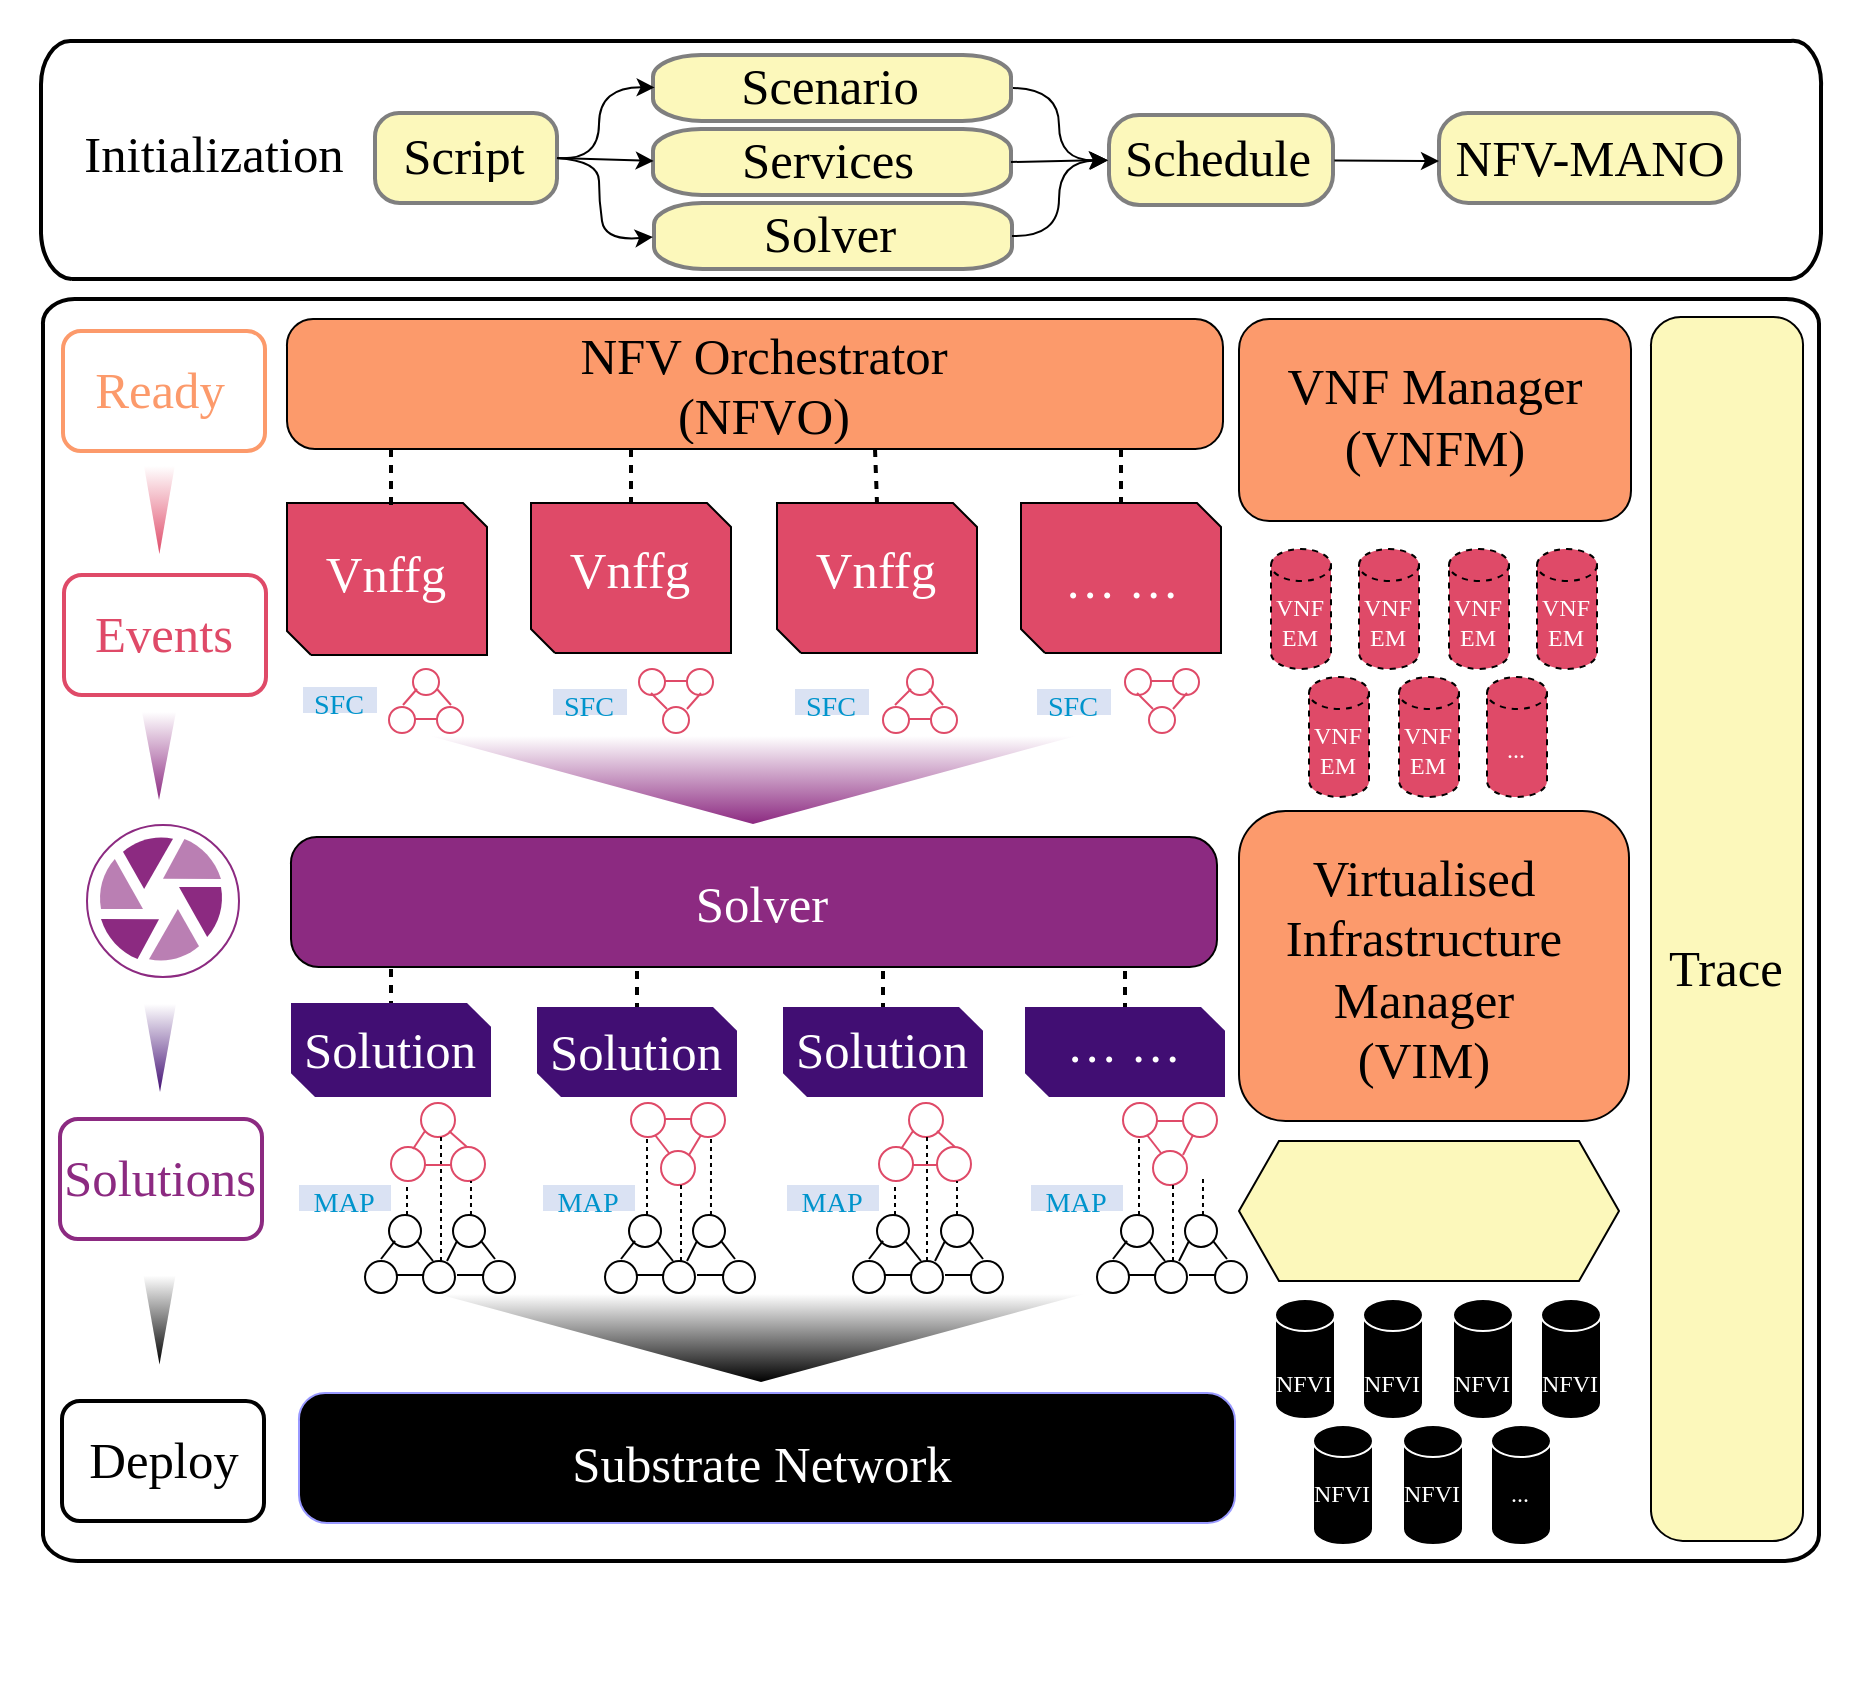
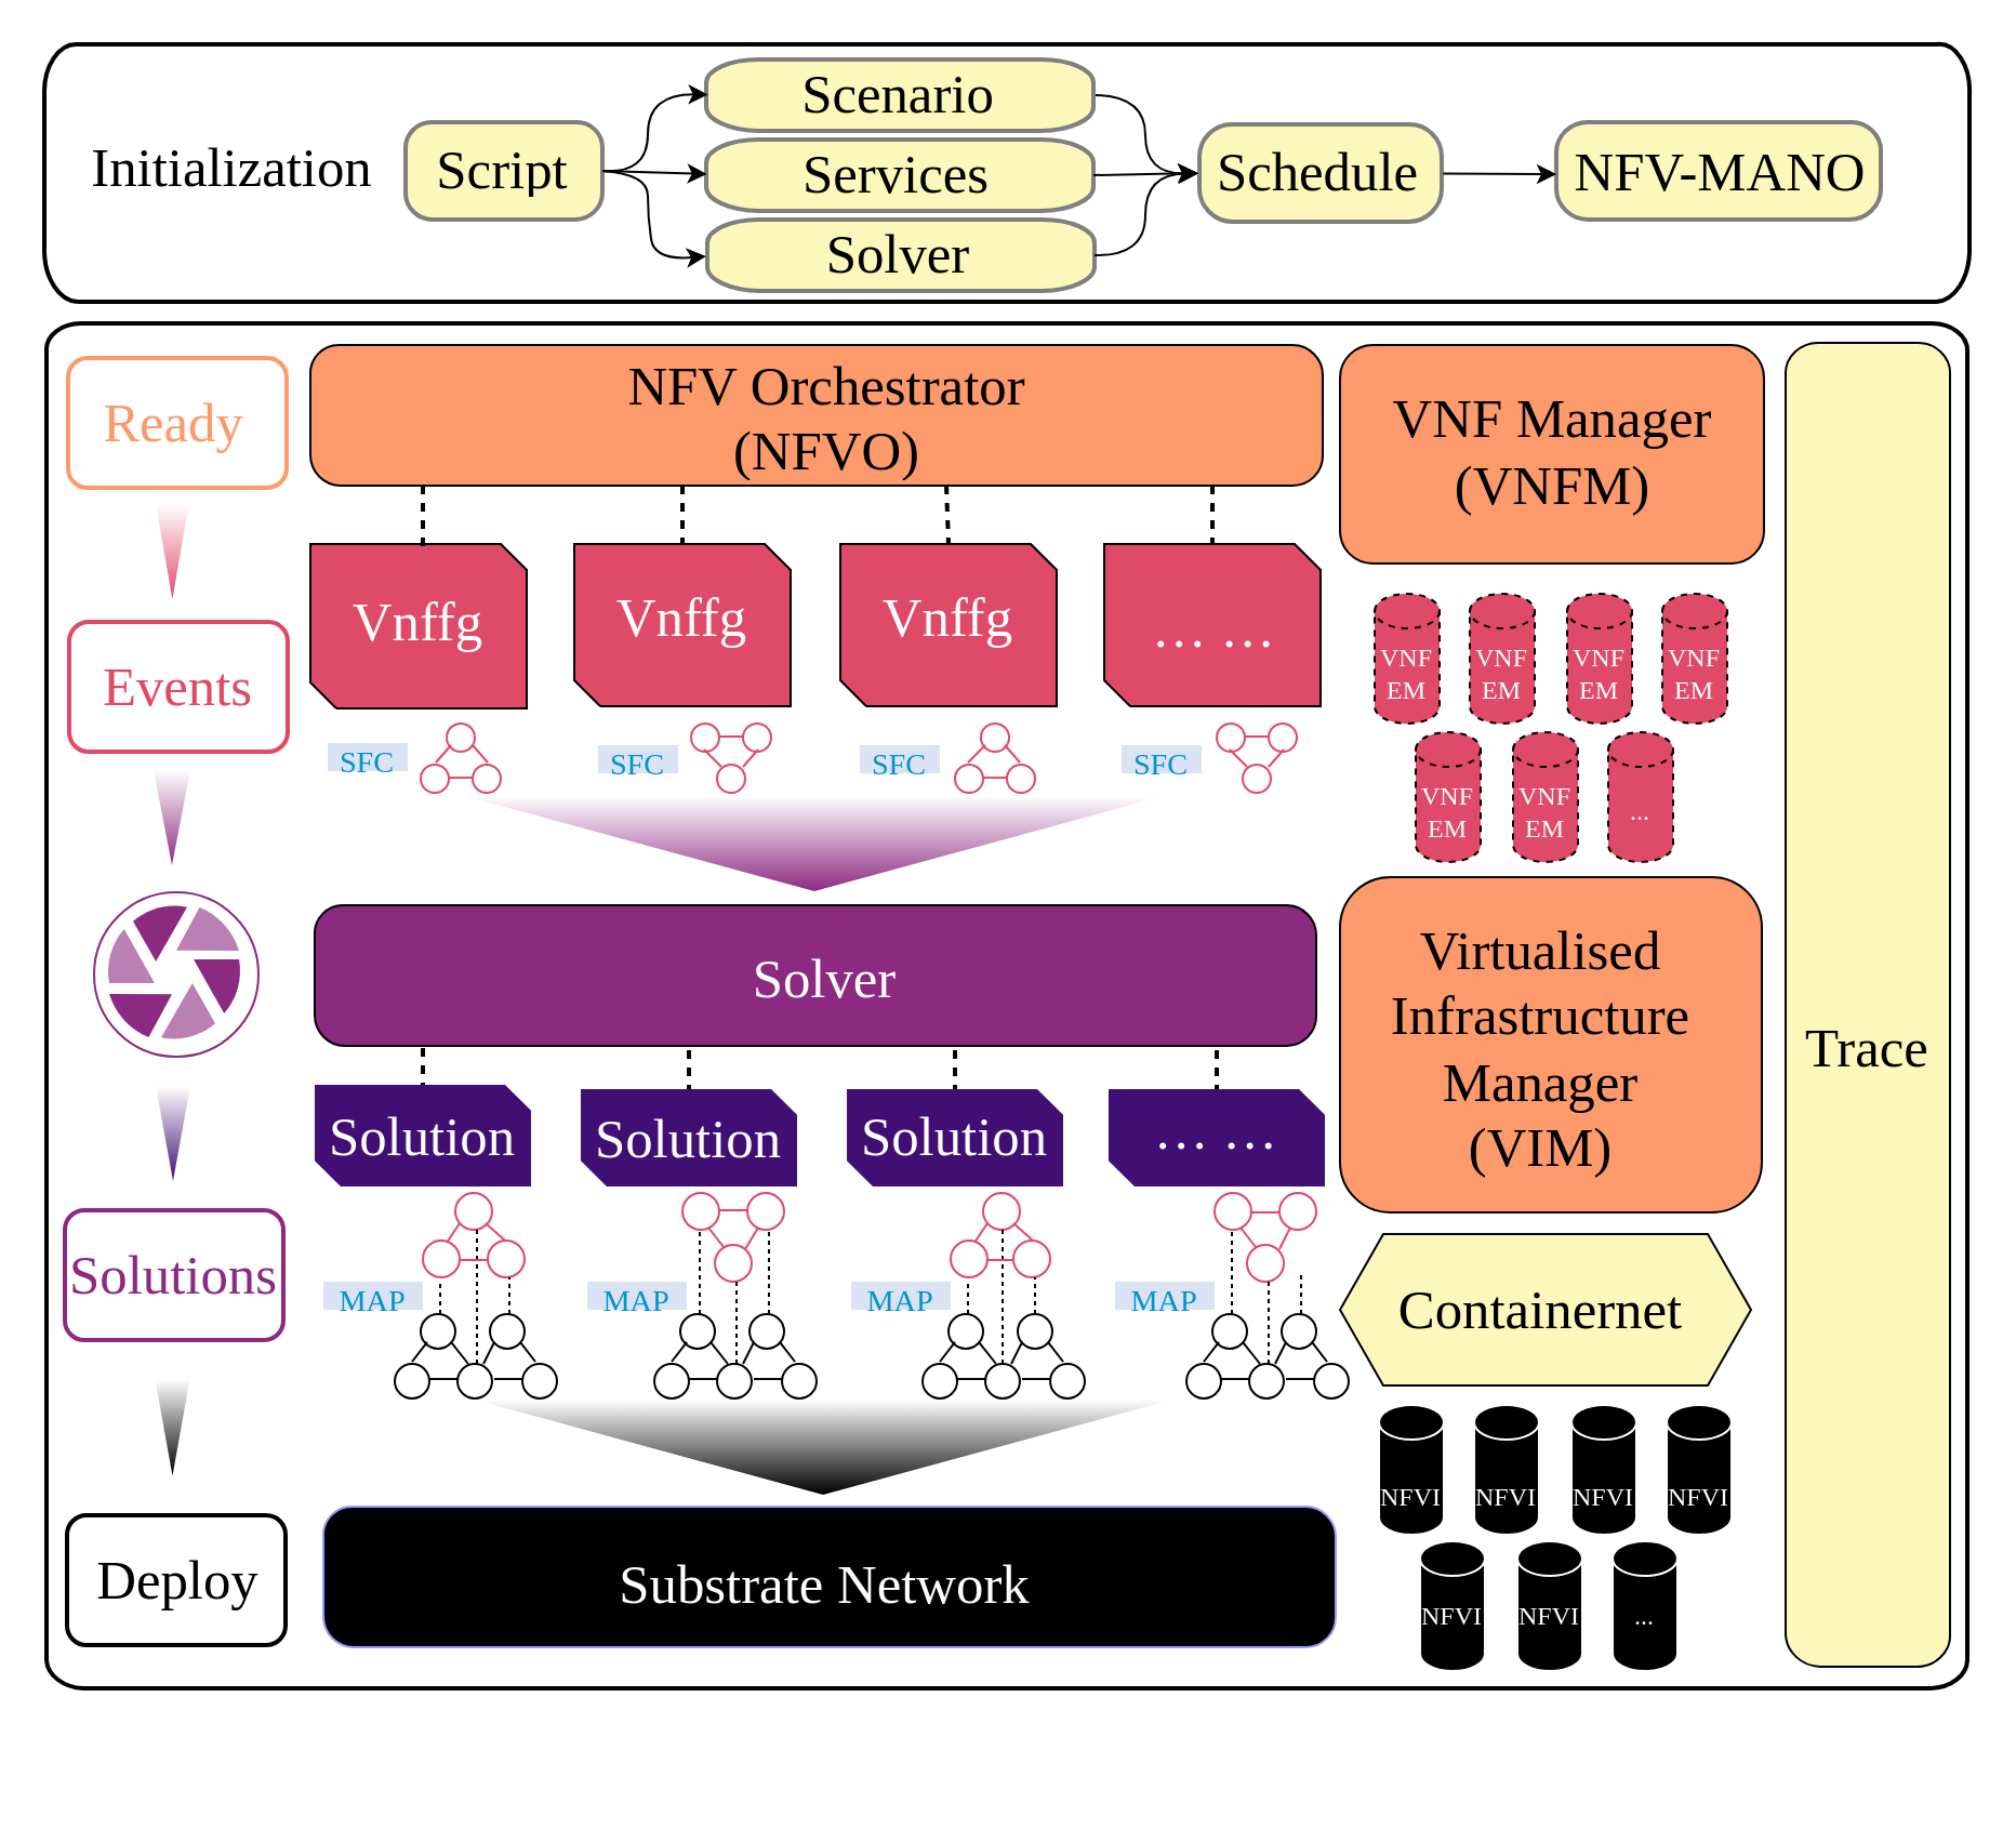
+ <mxCell id="272" value="&lt;div style=&quot;&quot;&gt;&lt;font face=&quot;Times New Roman&quot;&gt;&lt;span style=&quot;font-size: 25.4px;&quot;&gt;Containernet&lt;/span&gt;&lt;/font&gt;&lt;/div&gt;" style="verticalAlign=middle;align=center;overflow=width;vsdxID=116;fillColor=none;gradientColor=none;shape=stencil(nZBLDoAgDERP0z3SIyjew0SURgSD+Lu9kMZoXLhwN9O+tukAlrNpJg1SzDH4QW/URgNYgZTkjA4UkwJUgGXng+6DX1zLfmoymdXo17xh5zmRJ6Q42BWCfc2oJfdAr+Yv+AP9Cb7OJ3H/2JG1HNGz/84klThPVCc=);strokeColor=none;points=[];labelBackgroundColor=none;rounded=0;html=1;whiteSpace=wrap;" vertex="1" parent="1"><mxGeometry x="624" y="585" width="176" height="40" as="geometry" /></mxCell>
